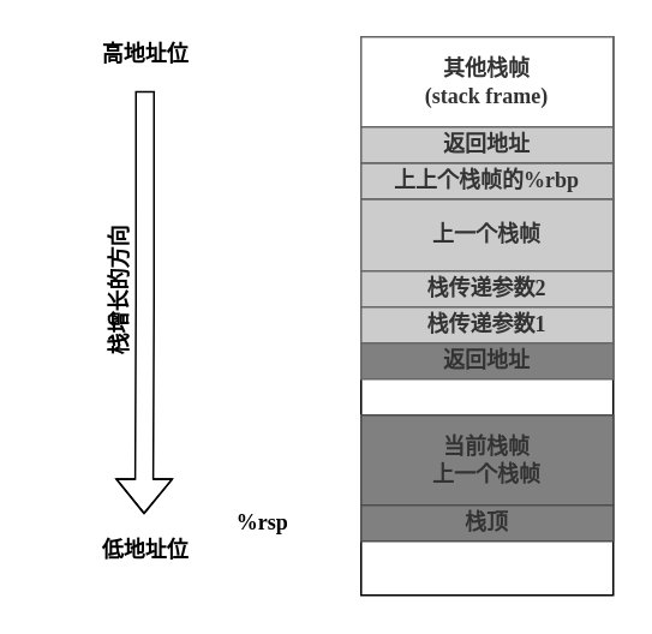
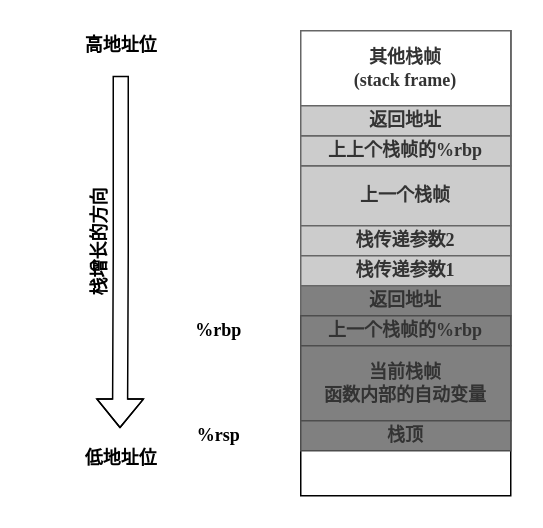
+ <mxCell id="15" value="%rbp" style="text;html=1;align=center;verticalAlign=middle;resizable=0;points=[];autosize=1;strokeColor=none;fillColor=none;fontFamily=Verdana;fontColor=#000000;fontStyle=1" parent="1" vertex="1"><mxGeometry x="120" y="210" width="50" height="20" as="geometry" /></mxCell>
+ <mxCell id="12" value="上一个栈帧的%rbp" style="rounded=0;whiteSpace=wrap;html=1;shadow=0;fontFamily=Verdana;fillColor=#808080;strokeColor=#4D4D4D;fontColor=#333333;fontStyle=1" parent="1" vertex="1"><mxGeometry x="200" y="210" width="140" height="20" as="geometry" /></mxCell>
- <mxCell id="13" value="当前栈帧&lt;br&gt;上一个栈帧" style="rounded=0;whiteSpace=wrap;html=1;shadow=0;fontFamily=Verdana;fillColor=#808080;strokeColor=#4D4D4D;fontColor=#333333;fontStyle=1" parent="1" vertex="1"><mxGeometry x="200" y="230" width="140" height="50" as="geometry" /></mxCell>
+ <mxCell id="13" value="当前栈帧&lt;br&gt;函数内部的自动变量" style="rounded=0;whiteSpace=wrap;html=1;shadow=0;fontFamily=Verdana;fillColor=#808080;strokeColor=#4D4D4D;fontColor=#333333;fontStyle=1" parent="1" vertex="1"><mxGeometry x="200" y="230" width="140" height="50" as="geometry" /></mxCell>
